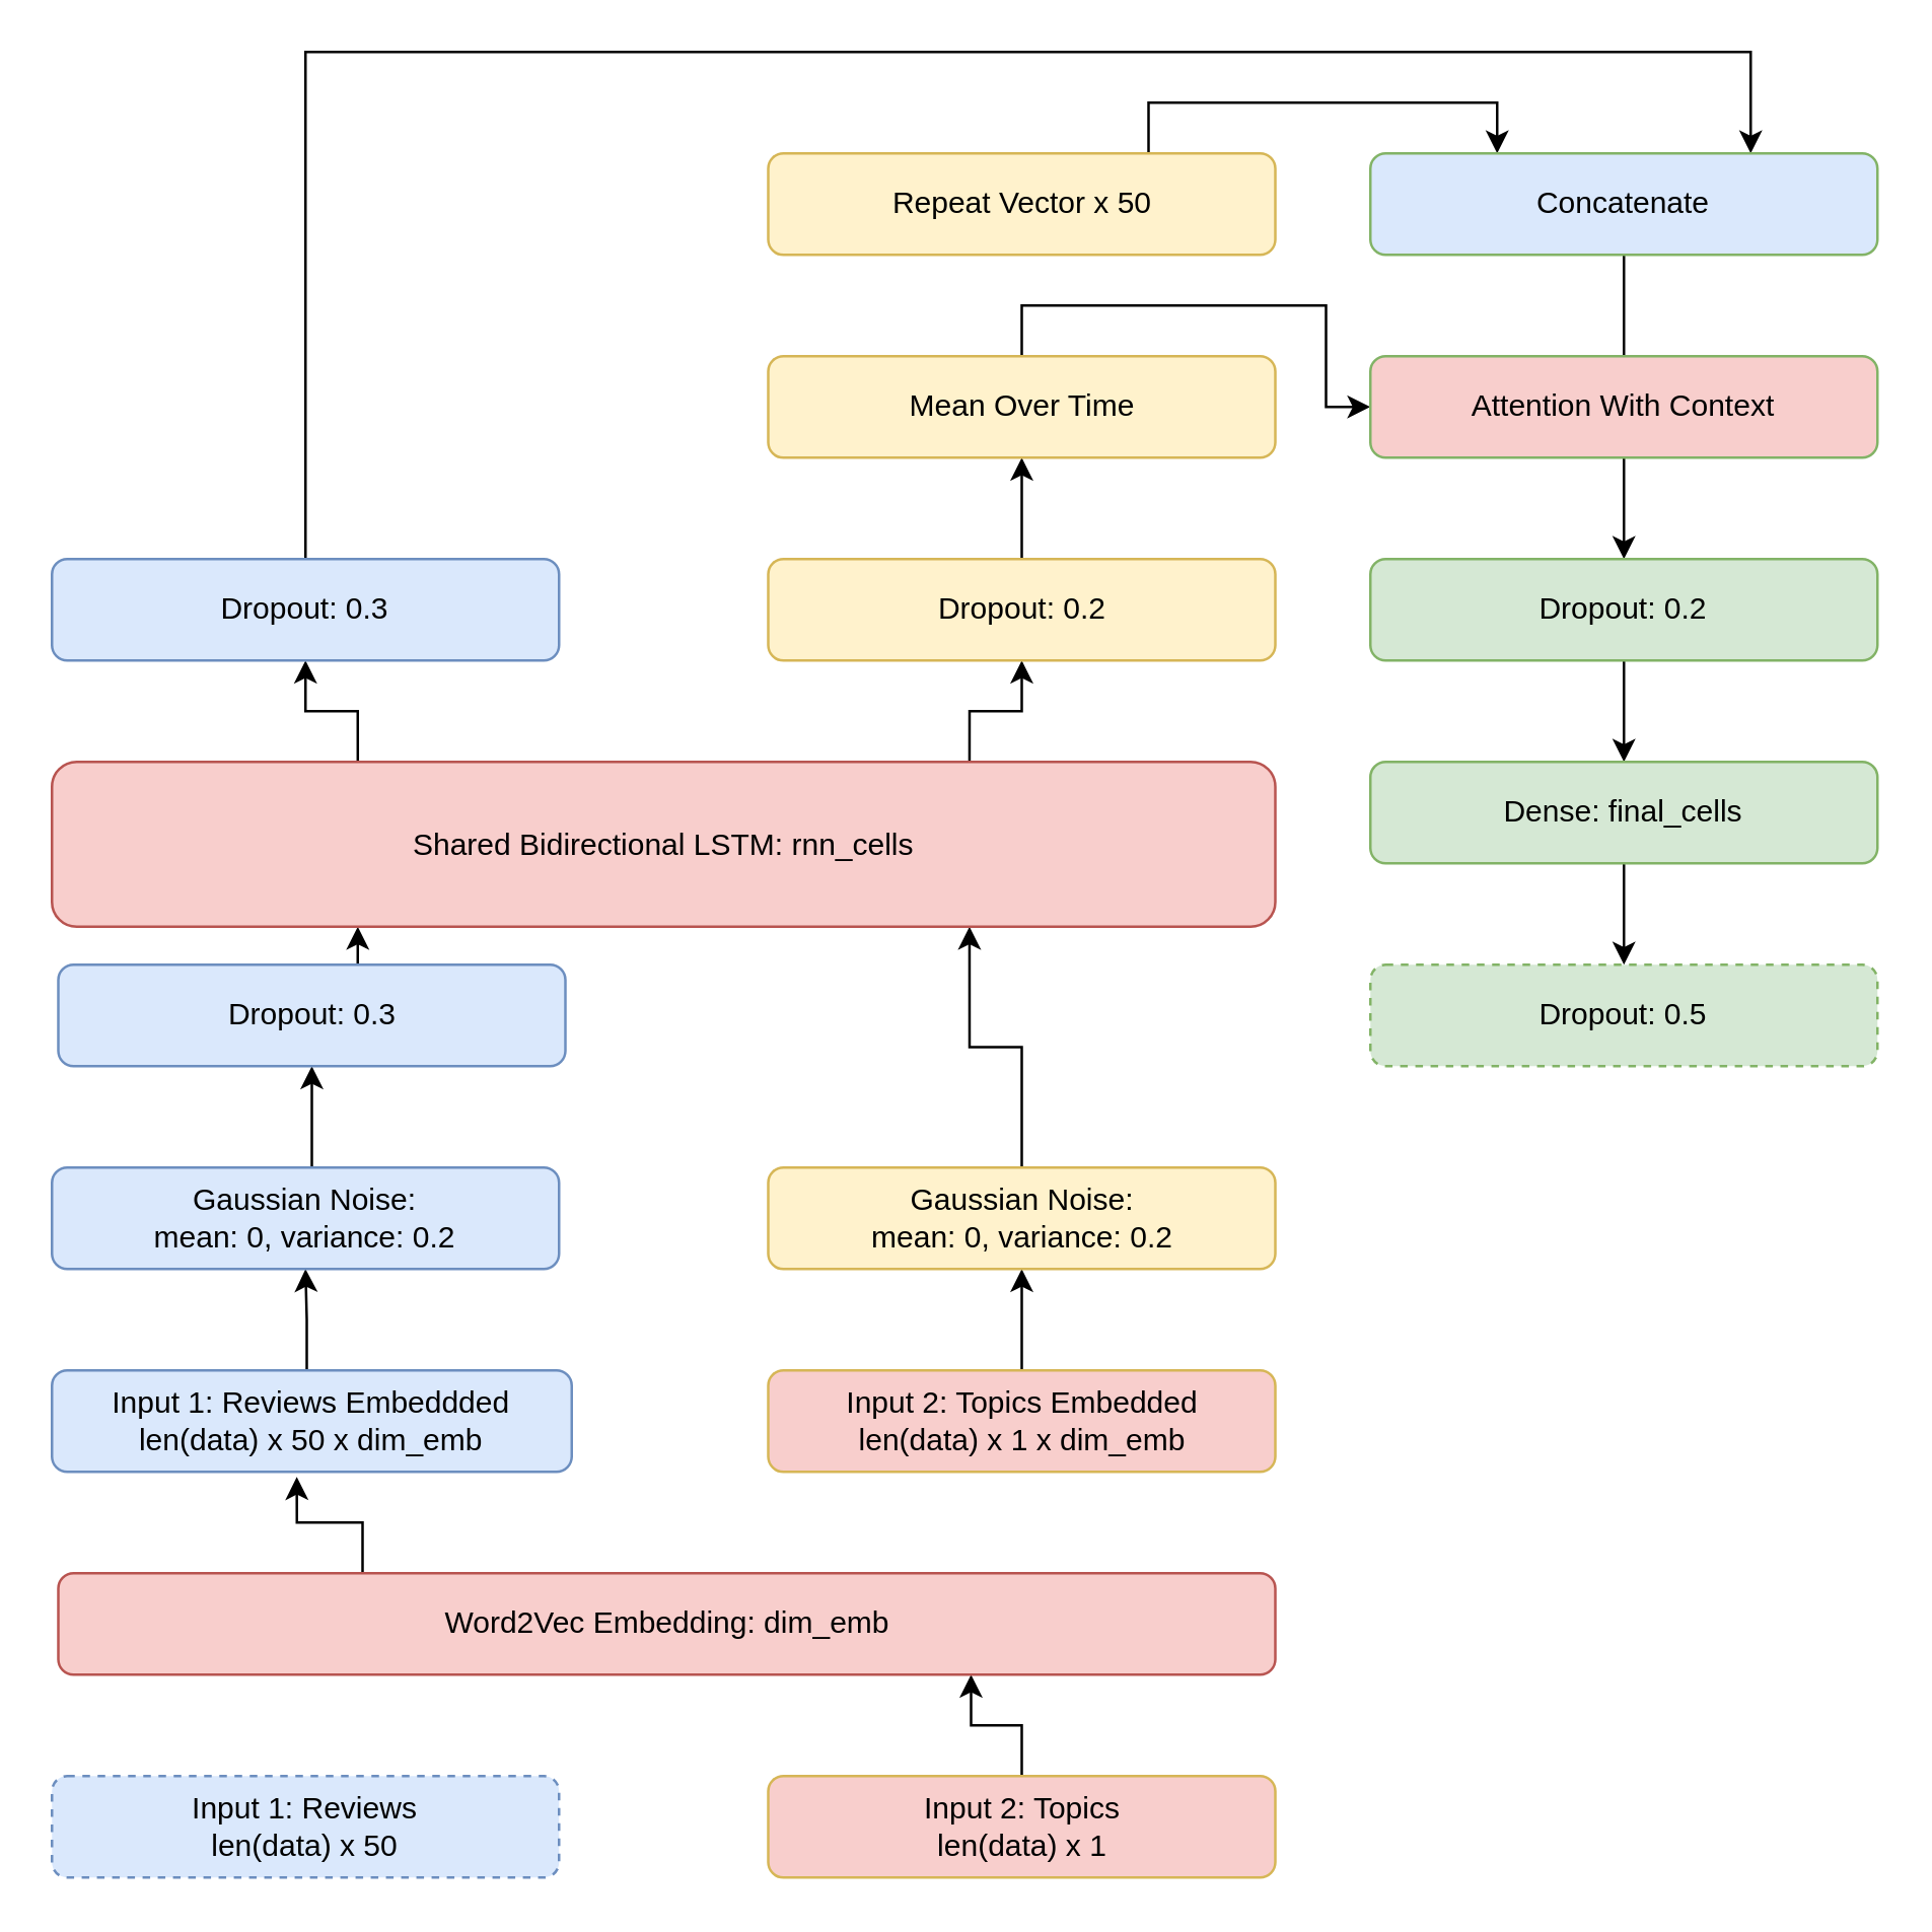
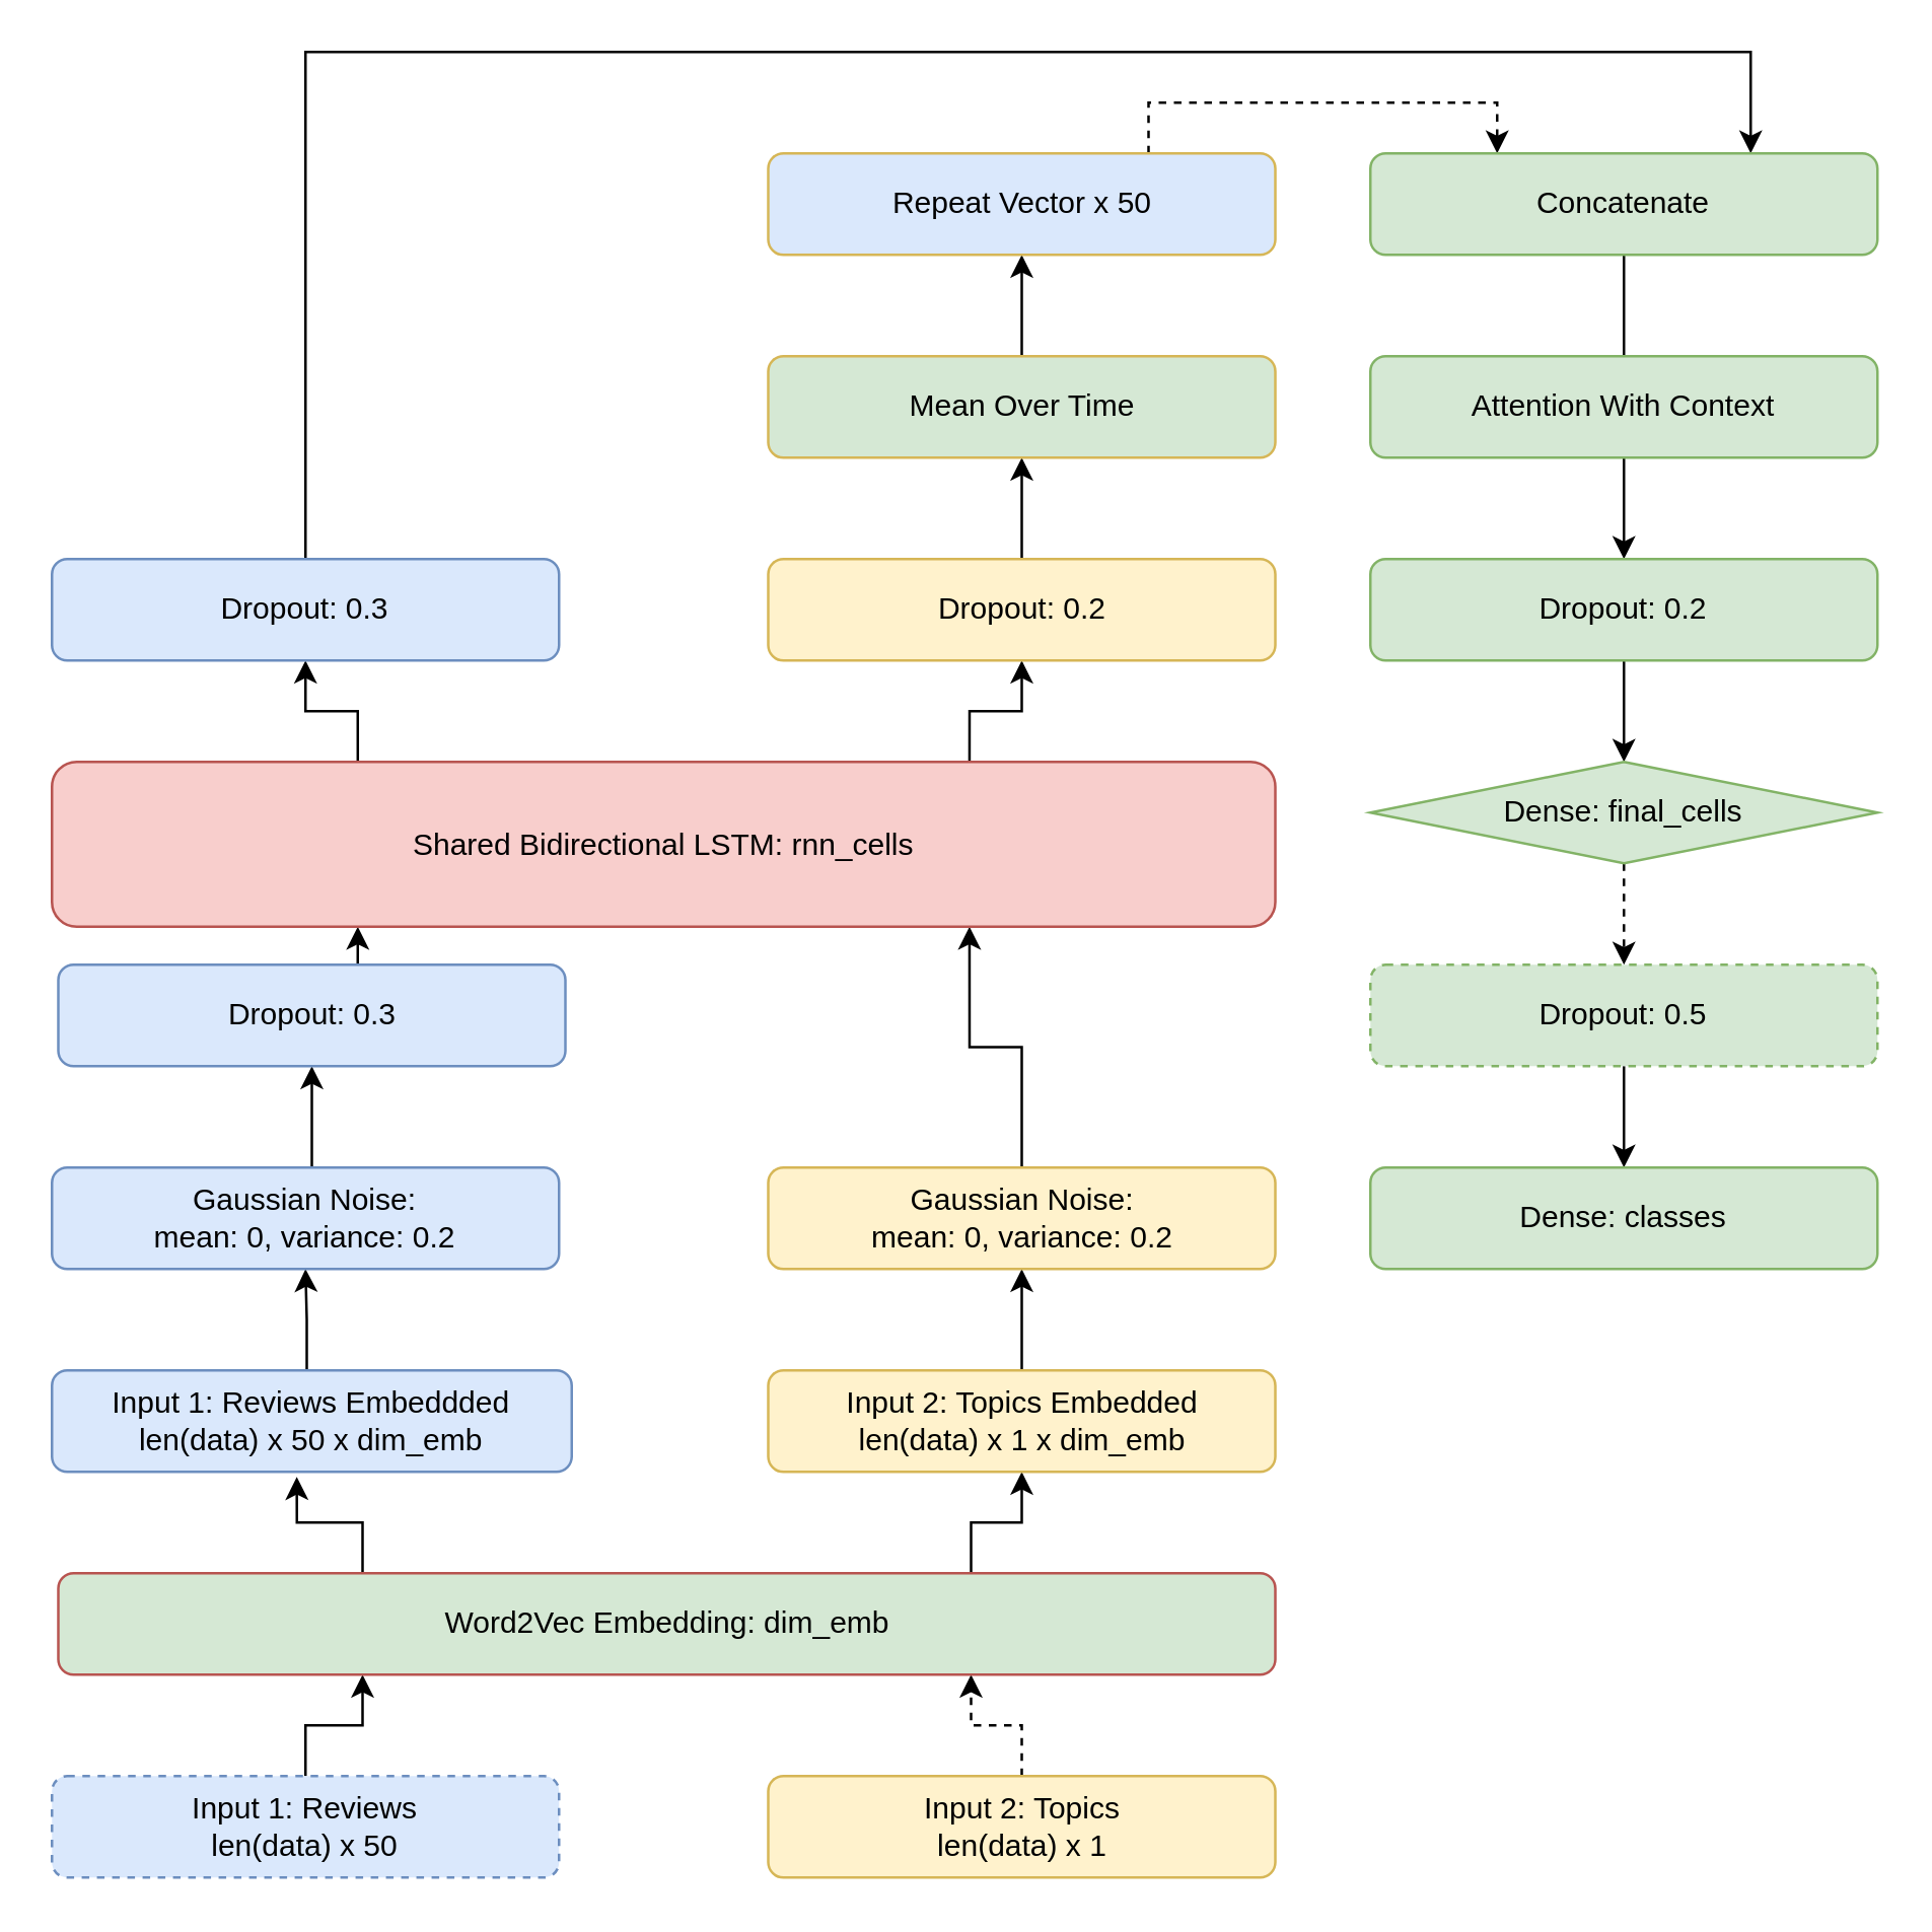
- <mxCell id="28" style="edgeStyle=orthogonalEdgeStyle;rounded=0;orthogonalLoop=1;jettySize=auto;html=1;exitX=0.75;exitY=0;exitDx=0;exitDy=0;entryX=0.25;entryY=0;entryDx=0;entryDy=0;" edge="1" parent="1" source="29" target="31"><mxGeometry relative="1" as="geometry" /></mxCell>
+ <mxCell id="28" style="edgeStyle=orthogonalEdgeStyle;rounded=0;orthogonalLoop=1;jettySize=auto;html=1;exitX=0.75;exitY=0;exitDx=0;exitDy=0;entryX=0.25;entryY=0;entryDx=0;entryDy=0;dashed=1;" edge="1" parent="1" source="29" target="31"><mxGeometry relative="1" as="geometry" /></mxCell>
- <mxCell id="29" value="Repeat Vector x 50" style="rounded=1;whiteSpace=wrap;html=1;fillColor=#fff2cc;strokeColor=#d6b656;" vertex="1" parent="1"><mxGeometry x="302.5" y="60" width="200" height="40" as="geometry" /></mxCell>
+ <mxCell id="29" value="Repeat Vector x 50" style="rounded=1;whiteSpace=wrap;html=1;fillColor=#dae8fc;strokeColor=#d6b656;" vertex="1" parent="1"><mxGeometry x="302.5" y="60" width="200" height="40" as="geometry" /></mxCell>
- <mxCell id="31" value="Concatenate" style="rounded=1;whiteSpace=wrap;html=1;fillColor=#dae8fc;strokeColor=#82b366;" vertex="1" parent="1"><mxGeometry x="540" y="60" width="200" height="40" as="geometry" /></mxCell>
+ <mxCell id="31" value="Concatenate" style="rounded=1;whiteSpace=wrap;html=1;fillColor=#d5e8d4;strokeColor=#82b366;" vertex="1" parent="1"><mxGeometry x="540" y="60" width="200" height="40" as="geometry" /></mxCell>
- <mxCell id="26" style="edgeStyle=orthogonalEdgeStyle;rounded=0;orthogonalLoop=1;jettySize=auto;html=1;exitX=0.5;exitY=0;exitDx=0;exitDy=0;" edge="1" parent="1" source="27" target="33"><mxGeometry relative="1" as="geometry" /></mxCell>
+ <mxCell id="26" style="edgeStyle=orthogonalEdgeStyle;rounded=0;orthogonalLoop=1;jettySize=auto;html=1;exitX=0.5;exitY=0;exitDx=0;exitDy=0;entryX=0.5;entryY=1;entryDx=0;entryDy=0;" edge="1" parent="1" source="27" target="29"><mxGeometry relative="1" as="geometry" /></mxCell>
- <mxCell id="27" value="Mean Over Time" style="rounded=1;whiteSpace=wrap;html=1;fillColor=#fff2cc;strokeColor=#d6b656;" vertex="1" parent="1"><mxGeometry x="302.5" y="140" width="200" height="40" as="geometry" /></mxCell>
+ <mxCell id="27" value="Mean Over Time" style="rounded=1;whiteSpace=wrap;html=1;fillColor=#d5e8d4;strokeColor=#d6b656;" vertex="1" parent="1"><mxGeometry x="302.5" y="140" width="200" height="40" as="geometry" /></mxCell>
- <mxCell id="33" value="Attention With Context" style="rounded=1;whiteSpace=wrap;html=1;fillColor=#f8cecc;strokeColor=#82b366;" vertex="1" parent="1"><mxGeometry x="540" y="140" width="200" height="40" as="geometry" /></mxCell>
+ <mxCell id="33" value="Attention With Context" style="rounded=1;whiteSpace=wrap;html=1;fillColor=#d5e8d4;strokeColor=#82b366;" vertex="1" parent="1"><mxGeometry x="540" y="140" width="200" height="40" as="geometry" /></mxCell>
- <mxCell id="37" value="Dense: final_cells" style="rounded=1;whiteSpace=wrap;html=1;fillColor=#d5e8d4;strokeColor=#82b366;" vertex="1" parent="1"><mxGeometry x="540" y="300" width="200" height="40" as="geometry" /></mxCell>
+ <mxCell id="37" value="Dense: final_cells" style="rhombus;whiteSpace=wrap;html=1;fillColor=#d5e8d4;strokeColor=#82b366;" vertex="1" parent="1"><mxGeometry x="540" y="300" width="200" height="40" as="geometry" /></mxCell>
- <mxCell id="36" style="edgeStyle=orthogonalEdgeStyle;rounded=0;orthogonalLoop=1;jettySize=auto;html=1;exitX=0.5;exitY=1;exitDx=0;exitDy=0;entryX=0.5;entryY=0;entryDx=0;entryDy=0;" edge="1" parent="1" source="37" target="39"><mxGeometry relative="1" as="geometry" /></mxCell>
+ <mxCell id="36" style="edgeStyle=orthogonalEdgeStyle;rounded=0;orthogonalLoop=1;jettySize=auto;html=1;exitX=0.5;exitY=1;exitDx=0;exitDy=0;entryX=0.5;entryY=0;entryDx=0;entryDy=0;dashed=1;" edge="1" parent="1" source="37" target="39"><mxGeometry relative="1" as="geometry" /></mxCell>
+ <mxCell id="38" style="edgeStyle=orthogonalEdgeStyle;rounded=0;orthogonalLoop=1;jettySize=auto;html=1;exitX=0.5;exitY=1;exitDx=0;exitDy=0;entryX=0.5;entryY=0;entryDx=0;entryDy=0;" edge="1" parent="1" source="39" target="40"><mxGeometry relative="1" as="geometry" /></mxCell>
+ <mxCell id="40" value="Dense: classes" style="rounded=1;whiteSpace=wrap;html=1;fillColor=#d5e8d4;strokeColor=#82b366;" vertex="1" parent="1"><mxGeometry x="540" y="460" width="200" height="40" as="geometry" /></mxCell>
- <mxCell id="12" value="&lt;div&gt;Input 2: Topics Embedded&lt;br&gt;&lt;/div&gt;&lt;div&gt;len(data) x 1 x dim_emb&lt;br&gt;&lt;/div&gt;" style="rounded=1;whiteSpace=wrap;html=1;fillColor=#f8cecc;strokeColor=#d6b656;" vertex="1" parent="1"><mxGeometry x="302.5" y="540" width="200" height="40" as="geometry" /></mxCell>
+ <mxCell id="12" value="&lt;div&gt;Input 2: Topics Embedded&lt;br&gt;&lt;/div&gt;&lt;div&gt;len(data) x 1 x dim_emb&lt;br&gt;&lt;/div&gt;" style="rounded=1;whiteSpace=wrap;html=1;fillColor=#fff2cc;strokeColor=#d6b656;" vertex="1" parent="1"><mxGeometry x="302.5" y="540" width="200" height="40" as="geometry" /></mxCell>
+ <mxCell id="6" style="edgeStyle=orthogonalEdgeStyle;rounded=0;orthogonalLoop=1;jettySize=auto;html=1;exitX=0.75;exitY=0;exitDx=0;exitDy=0;entryX=0.5;entryY=1;entryDx=0;entryDy=0;" edge="1" parent="1" source="8" target="12"><mxGeometry relative="1" as="geometry" /></mxCell>
- <mxCell id="8" value="Word2Vec Embedding: dim_emb " style="rounded=1;whiteSpace=wrap;html=1;fillColor=#f8cecc;strokeColor=#b85450;" vertex="1" parent="1"><mxGeometry x="22.5" y="620" width="480" height="40" as="geometry" /></mxCell>
+ <mxCell id="8" value="Word2Vec Embedding: dim_emb " style="rounded=1;whiteSpace=wrap;html=1;fillColor=#d5e8d4;strokeColor=#b85450;" vertex="1" parent="1"><mxGeometry x="22.5" y="620" width="480" height="40" as="geometry" /></mxCell>
+ <mxCell id="2" style="edgeStyle=orthogonalEdgeStyle;rounded=0;orthogonalLoop=1;jettySize=auto;html=1;exitX=0.5;exitY=0;exitDx=0;exitDy=0;entryX=0.25;entryY=1;entryDx=0;entryDy=0;" edge="1" parent="1" source="3" target="8"><mxGeometry relative="1" as="geometry" /></mxCell>
- <mxCell id="4" style="edgeStyle=orthogonalEdgeStyle;rounded=0;orthogonalLoop=1;jettySize=auto;html=1;exitX=0.5;exitY=0;exitDx=0;exitDy=0;entryX=0.75;entryY=1;entryDx=0;entryDy=0;" edge="1" parent="1" source="5" target="8"><mxGeometry relative="1" as="geometry" /></mxCell>
+ <mxCell id="4" style="edgeStyle=orthogonalEdgeStyle;rounded=0;orthogonalLoop=1;jettySize=auto;html=1;exitX=0.5;exitY=0;exitDx=0;exitDy=0;entryX=0.75;entryY=1;entryDx=0;entryDy=0;dashed=1;" edge="1" parent="1" source="5" target="8"><mxGeometry relative="1" as="geometry" /></mxCell>
- <mxCell id="5" value="&lt;div&gt;Input 2: Topics&lt;/div&gt;&lt;div&gt;len(data) x 1&lt;/div&gt;" style="rounded=1;whiteSpace=wrap;html=1;fillColor=#f8cecc;strokeColor=#d6b656;" vertex="1" parent="1"><mxGeometry x="302.5" y="700" width="200" height="40" as="geometry" /></mxCell>
+ <mxCell id="5" value="&lt;div&gt;Input 2: Topics&lt;/div&gt;&lt;div&gt;len(data) x 1&lt;/div&gt;" style="rounded=1;whiteSpace=wrap;html=1;fillColor=#fff2cc;strokeColor=#d6b656;" vertex="1" parent="1"><mxGeometry x="302.5" y="700" width="200" height="40" as="geometry" /></mxCell>
